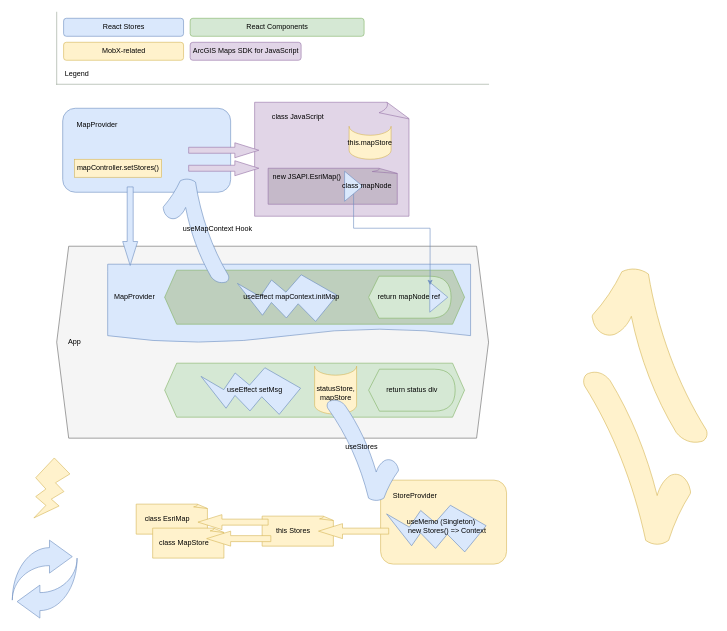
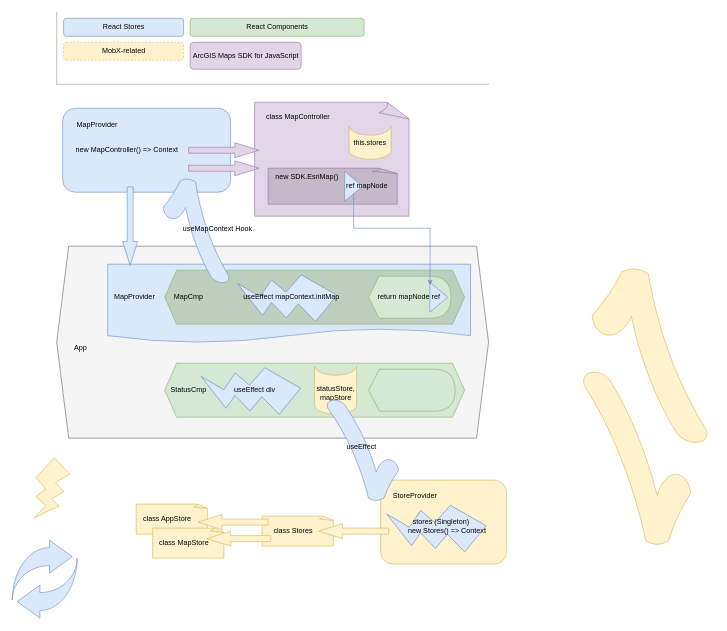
- <mxCell id="56" value="MobX-related" style="rounded=1;whiteSpace=wrap;html=1;fillColor=#fff2cc;strokeColor=#d6b656;" parent="1" vertex="1"><mxGeometry x="105.5" y="70" width="200" height="30" as="geometry" /></mxCell>
+ <mxCell id="56" value="MobX-related" style="rounded=1;whiteSpace=wrap;html=1;fillColor=#fff2cc;strokeColor=#d6b656;dashed=1;" parent="1" vertex="1"><mxGeometry x="105.5" y="70" width="200" height="30" as="geometry" /></mxCell>
- <mxCell id="58" value="ArcGIS Maps SDK for JavaScript" style="rounded=1;whiteSpace=wrap;html=1;fillColor=#e1d5e7;strokeColor=#9673a6;" parent="1" vertex="1"><mxGeometry x="316.5" y="70" width="185" height="30" as="geometry" /></mxCell>
+ <mxCell id="58" value="ArcGIS Maps SDK for JavaScript" style="rounded=1;whiteSpace=wrap;html=1;fillColor=#e1d5e7;strokeColor=#9673a6;" parent="1" vertex="1"><mxGeometry x="316.5" y="70" width="185" height="45" as="geometry" /></mxCell>
- <mxCell id="60" value="Legend" style="text;html=1;strokeColor=none;fillColor=none;align=left;verticalAlign=middle;whiteSpace=wrap;rounded=0;" parent="1" vertex="1"><mxGeometry x="105.5" y="107" width="123" height="30" as="geometry" /></mxCell>
- <mxCell id="27" value="class JavaScript" style="text;html=1;strokeColor=none;fillColor=none;align=center;verticalAlign=middle;whiteSpace=wrap;rounded=0;" parent="1" vertex="1"><mxGeometry x="439" y="180" width="114.5" height="30" as="geometry" /></mxCell>
+ <mxCell id="27" value="class MapController" style="text;html=1;strokeColor=none;fillColor=none;align=center;verticalAlign=middle;whiteSpace=wrap;rounded=0;" parent="1" vertex="1"><mxGeometry x="439" y="180" width="114.5" height="30" as="geometry" /></mxCell>
- <mxCell id="36" value="this.mapStore" style="text;html=1;strokeColor=none;fillColor=none;align=center;verticalAlign=middle;whiteSpace=wrap;rounded=0;" parent="1" vertex="1"><mxGeometry x="559" y="222.5" width="115" height="30" as="geometry" /></mxCell>
+ <mxCell id="36" value="this.stores" style="text;html=1;strokeColor=none;fillColor=none;align=center;verticalAlign=middle;whiteSpace=wrap;rounded=0;" parent="1" vertex="1"><mxGeometry x="559" y="222.5" width="115" height="30" as="geometry" /></mxCell>
+ <mxCell id="38" value="new MapController() =&amp;gt; Context" style="text;html=1;strokeColor=none;fillColor=none;align=left;verticalAlign=middle;whiteSpace=wrap;rounded=0;" parent="1" vertex="1"><mxGeometry x="124" y="235" width="190" height="30" as="geometry" /></mxCell>
- <mxCell id="39" value="mapController.setStores()" style="text;html=1;strokeColor=#d6b656;fillColor=#fff2cc;align=center;verticalAlign=middle;whiteSpace=wrap;rounded=0;" parent="1" vertex="1"><mxGeometry x="124" y="265" width="145" height="30" as="geometry" /></mxCell>
- <mxCell id="31" value="new JSAPI.EsriMap()" style="text;html=1;strokeColor=none;fillColor=none;align=center;verticalAlign=middle;whiteSpace=wrap;rounded=0;" parent="1" vertex="1"><mxGeometry x="439" y="280" width="145" height="30" as="geometry" /></mxCell>
+ <mxCell id="31" value="new SDK.EsriMap()" style="text;html=1;strokeColor=none;fillColor=none;align=center;verticalAlign=middle;whiteSpace=wrap;rounded=0;" parent="1" vertex="1"><mxGeometry x="439" y="280" width="145" height="30" as="geometry" /></mxCell>
- <mxCell id="34" value="class mapNode" style="text;html=1;strokeColor=none;fillColor=none;align=center;verticalAlign=middle;whiteSpace=wrap;rounded=0;" parent="1" vertex="1"><mxGeometry x="553.5" y="295" width="114.5" height="30" as="geometry" /></mxCell>
+ <mxCell id="34" value="ref mapNode" style="text;html=1;strokeColor=none;fillColor=none;align=center;verticalAlign=middle;whiteSpace=wrap;rounded=0;" parent="1" vertex="1"><mxGeometry x="553.5" y="295" width="114.5" height="30" as="geometry" /></mxCell>
+ <mxCell id="15" value="MapCmp" style="text;html=1;strokeColor=none;fillColor=none;align=center;verticalAlign=middle;whiteSpace=wrap;rounded=0;" parent="1" vertex="1"><mxGeometry x="284" y="480" width="60" height="30" as="geometry" /></mxCell>
- <mxCell id="13" value="App" style="text;html=1;strokeColor=none;fillColor=none;align=center;verticalAlign=middle;whiteSpace=wrap;rounded=0;" parent="1" vertex="1"><mxGeometry x="94" y="555" width="60" height="30" as="geometry" /></mxCell>
+ <mxCell id="13" value="App" style="text;html=1;strokeColor=none;fillColor=none;align=center;verticalAlign=middle;whiteSpace=wrap;rounded=0;" parent="1" vertex="1"><mxGeometry x="104" y="565" width="60" height="30" as="geometry" /></mxCell>
+ <mxCell id="17" value="StatusCmp" style="text;html=1;strokeColor=none;fillColor=none;align=center;verticalAlign=middle;whiteSpace=wrap;rounded=0;" parent="1" vertex="1"><mxGeometry x="284" y="635" width="60" height="30" as="geometry" /></mxCell>
- <mxCell id="23" value="useEffect setMsg" style="text;html=1;strokeColor=none;fillColor=none;align=center;verticalAlign=middle;whiteSpace=wrap;rounded=0;" parent="1" vertex="1"><mxGeometry x="371.5" y="635" width="105" height="30" as="geometry" /></mxCell>
+ <mxCell id="23" value="useEffect div" style="text;html=1;strokeColor=none;fillColor=none;align=center;verticalAlign=middle;whiteSpace=wrap;rounded=0;" parent="1" vertex="1"><mxGeometry x="371.5" y="635" width="105" height="30" as="geometry" /></mxCell>
- <mxCell id="25" value="return status div" style="text;html=1;strokeColor=none;fillColor=none;align=center;verticalAlign=middle;whiteSpace=wrap;rounded=0;" parent="1" vertex="1"><mxGeometry x="628.66" y="635" width="115" height="30" as="geometry" /></mxCell>
- <mxCell id="62" value="useStores" style="text;html=1;strokeColor=none;fillColor=none;align=center;verticalAlign=middle;whiteSpace=wrap;rounded=0;" parent="1" vertex="1"><mxGeometry x="544.55" y="730" width="115" height="30" as="geometry" /></mxCell>
+ <mxCell id="62" value="useEffect" style="text;html=1;strokeColor=none;fillColor=none;align=center;verticalAlign=middle;whiteSpace=wrap;rounded=0;" parent="1" vertex="1"><mxGeometry x="544.55" y="730" width="115" height="30" as="geometry" /></mxCell>
- <mxCell id="50" value="class EsriMap" style="text;html=1;strokeColor=none;fillColor=none;align=center;verticalAlign=middle;whiteSpace=wrap;rounded=0;" parent="1" vertex="1"><mxGeometry x="221" y="850" width="114.5" height="30" as="geometry" /></mxCell>
+ <mxCell id="50" value="class AppStore" style="text;html=1;strokeColor=none;fillColor=none;align=center;verticalAlign=middle;whiteSpace=wrap;rounded=0;" parent="1" vertex="1"><mxGeometry x="221" y="850" width="114.5" height="30" as="geometry" /></mxCell>
- <mxCell id="9" value="useMemo (Singleton)" style="text;html=1;strokeColor=none;fillColor=none;align=center;verticalAlign=middle;whiteSpace=wrap;rounded=0;" parent="7" vertex="1"><mxGeometry x="21.165" y="25.746" width="140" height="30" as="geometry" /></mxCell>
+ <mxCell id="9" value="stores (Singleton)" style="text;html=1;strokeColor=none;fillColor=none;align=center;verticalAlign=middle;whiteSpace=wrap;rounded=0;" parent="7" vertex="1"><mxGeometry x="21.165" y="25.746" width="140" height="30" as="geometry" /></mxCell>
- <mxCell id="47" value="this Stores" style="text;html=1;strokeColor=none;fillColor=none;align=center;verticalAlign=middle;whiteSpace=wrap;rounded=0;" parent="1" vertex="1"><mxGeometry x="431" y="870" width="114.5" height="30" as="geometry" /></mxCell>
+ <mxCell id="47" value="class Stores" style="text;html=1;strokeColor=none;fillColor=none;align=center;verticalAlign=middle;whiteSpace=wrap;rounded=0;" parent="1" vertex="1"><mxGeometry x="431" y="870" width="114.5" height="30" as="geometry" /></mxCell>
